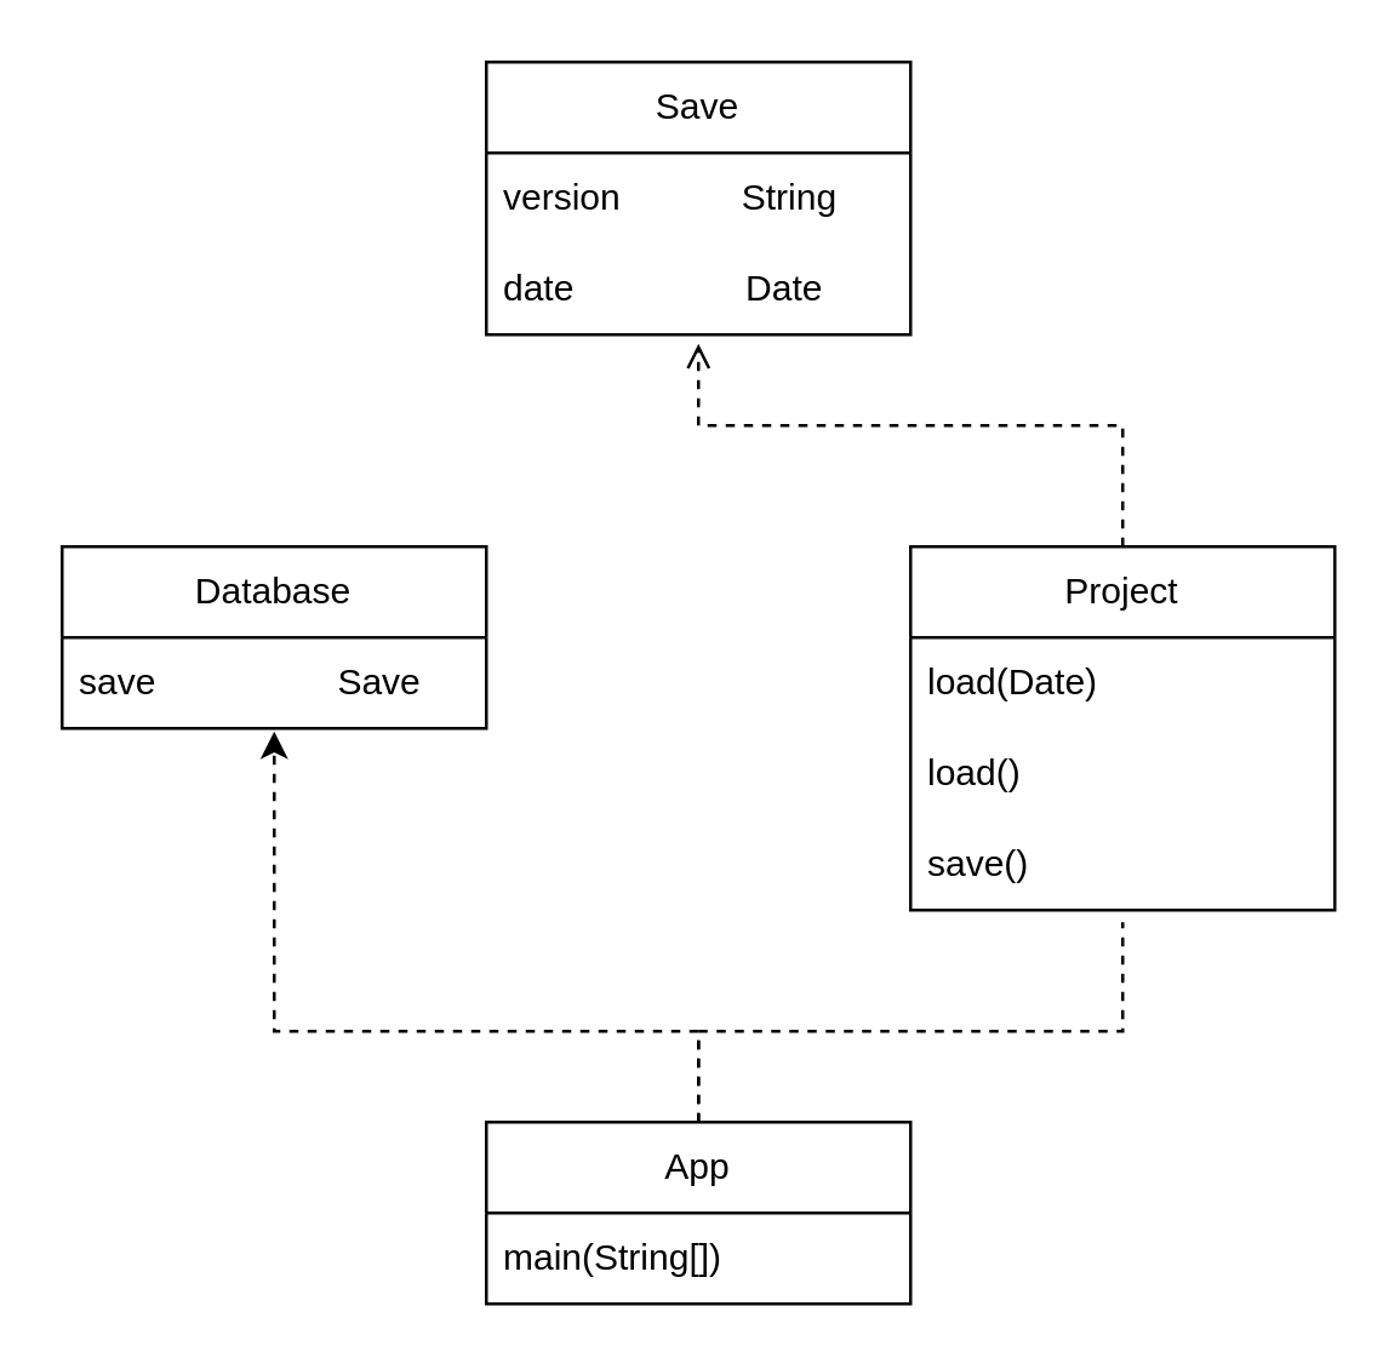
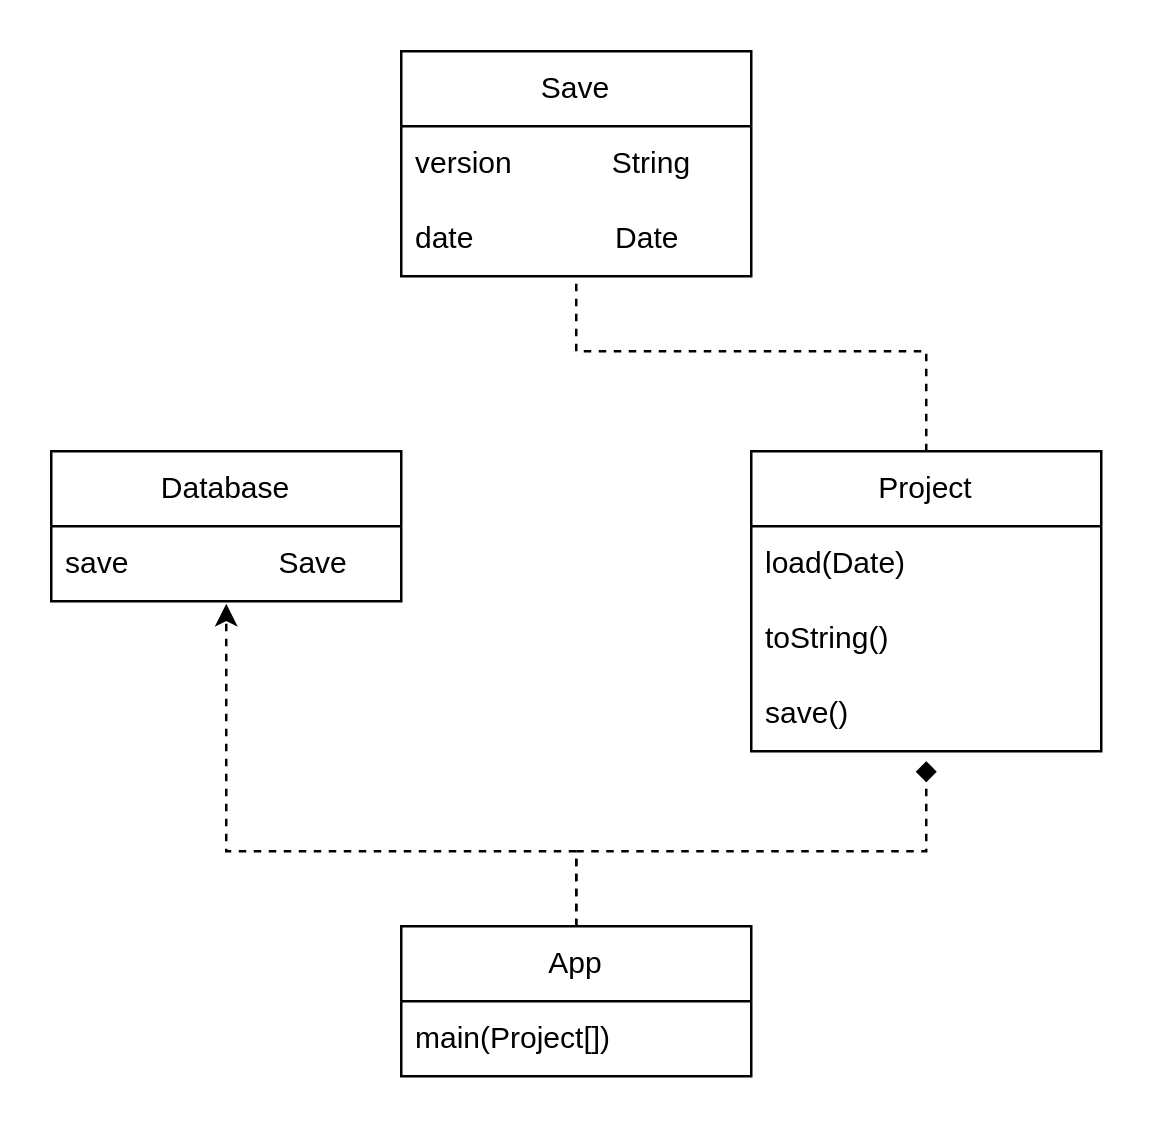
- <mxCell id="15" value="" style="endArrow=open;dashed=1;html=1;rounded=0;exitX=0.5;exitY=0;exitDx=0;exitDy=0;entryX=0.5;entryY=1.1;entryDx=0;entryDy=0;entryPerimeter=0;" edge="1" parent="1" source="5" target="4"><mxGeometry width="50" height="50" relative="1" as="geometry"><mxPoint x="240" y="380" as="sourcePoint" /><mxPoint x="100" y="250.99" as="targetPoint" /><Array as="points"><mxPoint x="370" y="140" /><mxPoint x="230" y="140" /></Array></mxGeometry></mxCell>
+ <mxCell id="15" value="" style="endArrow=none;dashed=1;html=1;rounded=0;exitX=0.5;exitY=0;exitDx=0;exitDy=0;entryX=0.5;entryY=1.1;entryDx=0;entryDy=0;entryPerimeter=0;" edge="1" parent="1" source="5" target="4"><mxGeometry width="50" height="50" relative="1" as="geometry"><mxPoint x="240" y="380" as="sourcePoint" /><mxPoint x="100" y="250.99" as="targetPoint" /><Array as="points"><mxPoint x="370" y="140" /><mxPoint x="230" y="140" /></Array></mxGeometry></mxCell>
- <mxCell id="7" value="load()" style="text;strokeColor=none;fillColor=none;align=left;verticalAlign=middle;spacingLeft=4;spacingRight=4;overflow=hidden;points=[[0,0.5],[1,0.5]];portConstraint=eastwest;rotatable=0;whiteSpace=wrap;html=1;" vertex="1" parent="5"><mxGeometry y="60" width="140" height="30" as="geometry" /></mxCell>
+ <mxCell id="7" value="toString()" style="text;strokeColor=none;fillColor=none;align=left;verticalAlign=middle;spacingLeft=4;spacingRight=4;overflow=hidden;points=[[0,0.5],[1,0.5]];portConstraint=eastwest;rotatable=0;whiteSpace=wrap;html=1;" vertex="1" parent="5"><mxGeometry y="60" width="140" height="30" as="geometry" /></mxCell>
- <mxCell id="13" value="" style="endArrow=none;dashed=1;html=1;rounded=0;exitX=0.5;exitY=0;exitDx=0;exitDy=0;entryX=0.5;entryY=1.133;entryDx=0;entryDy=0;entryPerimeter=0;" edge="1" parent="1" source="11" target="8"><mxGeometry width="50" height="50" relative="1" as="geometry"><mxPoint x="210" y="360" as="sourcePoint" /><mxPoint x="260" y="310" as="targetPoint" /><Array as="points"><mxPoint x="230" y="340" /><mxPoint x="370" y="340" /></Array></mxGeometry></mxCell>
+ <mxCell id="13" value="" style="endArrow=diamond;dashed=1;html=1;rounded=0;exitX=0.5;exitY=0;exitDx=0;exitDy=0;entryX=0.5;entryY=1.133;entryDx=0;entryDy=0;entryPerimeter=0;" edge="1" parent="1" source="11" target="8"><mxGeometry width="50" height="50" relative="1" as="geometry"><mxPoint x="210" y="360" as="sourcePoint" /><mxPoint x="260" y="310" as="targetPoint" /><Array as="points"><mxPoint x="230" y="340" /><mxPoint x="370" y="340" /></Array></mxGeometry></mxCell>
- <mxCell id="12" value="main(String[])" style="text;strokeColor=none;fillColor=none;align=left;verticalAlign=middle;spacingLeft=4;spacingRight=4;overflow=hidden;points=[[0,0.5],[1,0.5]];portConstraint=eastwest;rotatable=0;whiteSpace=wrap;html=1;" vertex="1" parent="11"><mxGeometry y="30" width="140" height="30" as="geometry" /></mxCell>
+ <mxCell id="12" value="main(Project[])" style="text;strokeColor=none;fillColor=none;align=left;verticalAlign=middle;spacingLeft=4;spacingRight=4;overflow=hidden;points=[[0,0.5],[1,0.5]];portConstraint=eastwest;rotatable=0;whiteSpace=wrap;html=1;" vertex="1" parent="11"><mxGeometry y="30" width="140" height="30" as="geometry" /></mxCell>
